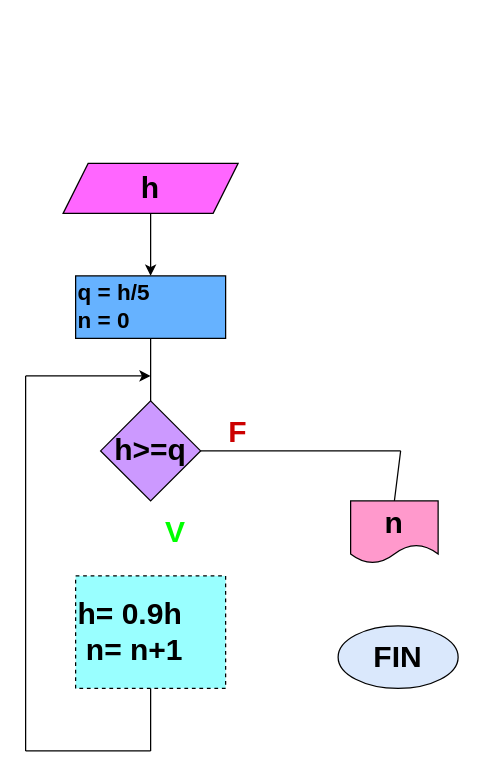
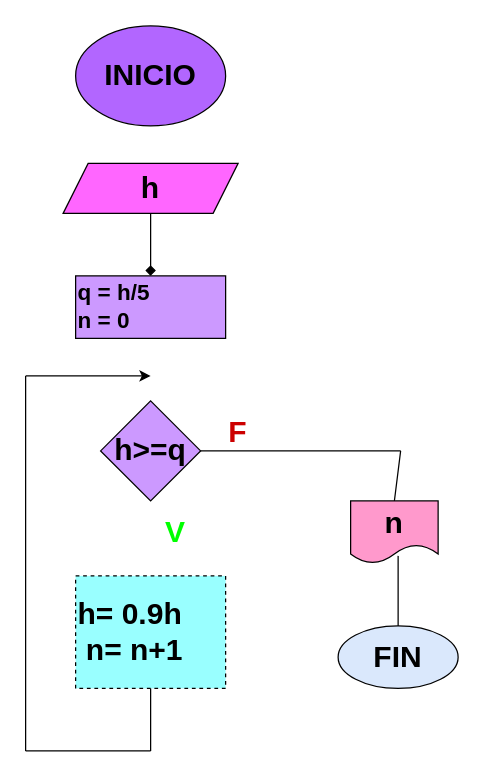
+ <mxCell id="2" value="&lt;h1&gt;&lt;font color=&quot;#000000&quot;&gt;INICIO&lt;/font&gt;&lt;/h1&gt;" style="ellipse;whiteSpace=wrap;html=1;fillColor=#B266FF;" vertex="1" parent="1"><mxGeometry x="60" y="20" width="120" height="80" as="geometry" /></mxCell>
- <mxCell id="3" style="edgeStyle=none;html=1;entryX=0.5;entryY=0;entryDx=0;entryDy=0;fontColor=#000000;" edge="1" parent="1" source="4" target="5"><mxGeometry relative="1" as="geometry" /></mxCell>
+ <mxCell id="3" style="edgeStyle=none;html=1;entryX=0.5;entryY=0;entryDx=0;entryDy=0;fontColor=#000000;endArrow=diamond;" edge="1" parent="1" source="4" target="5"><mxGeometry relative="1" as="geometry" /></mxCell>
- <mxCell id="5" value="&lt;h2&gt;&lt;font color=&quot;#000000&quot;&gt;q = h/5&amp;nbsp; &amp;nbsp; &amp;nbsp; &amp;nbsp; &amp;nbsp; &amp;nbsp; n = 0&lt;/font&gt;&lt;/h2&gt;" style="rounded=0;whiteSpace=wrap;html=1;fillColor=#66B2FF;align=left;" vertex="1" parent="1"><mxGeometry x="60" y="220" width="120" height="50" as="geometry" /></mxCell>
+ <mxCell id="5" value="&lt;h2&gt;&lt;font color=&quot;#000000&quot;&gt;q = h/5&amp;nbsp; &amp;nbsp; &amp;nbsp; &amp;nbsp; &amp;nbsp; &amp;nbsp; n = 0&lt;/font&gt;&lt;/h2&gt;" style="rounded=0;whiteSpace=wrap;html=1;fillColor=#cc99ff;align=left;" vertex="1" parent="1"><mxGeometry x="60" y="220" width="120" height="50" as="geometry" /></mxCell>
- <mxCell id="7" value="" style="endArrow=none;html=1;fontColor=#000000;entryX=0.5;entryY=0;entryDx=0;entryDy=0;exitX=0.5;exitY=1;exitDx=0;exitDy=0;" edge="1" parent="1" source="5" target="6"><mxGeometry width="50" height="50" relative="1" as="geometry"><mxPoint x="90" y="250" as="sourcePoint" /><mxPoint x="140" y="200" as="targetPoint" /></mxGeometry></mxCell>
+ <mxCell id="17" value="" style="endArrow=none;html=1;fontColor=#000000;entryX=0.5;entryY=0;entryDx=0;entryDy=0;exitX=0.543;exitY=0.88;exitDx=0;exitDy=0;exitPerimeter=0;" edge="1" parent="1" source="13" target="16"><mxGeometry width="50" height="50" relative="1" as="geometry"><mxPoint x="90" y="480" as="sourcePoint" /><mxPoint x="140" y="430" as="targetPoint" /></mxGeometry></mxCell>
